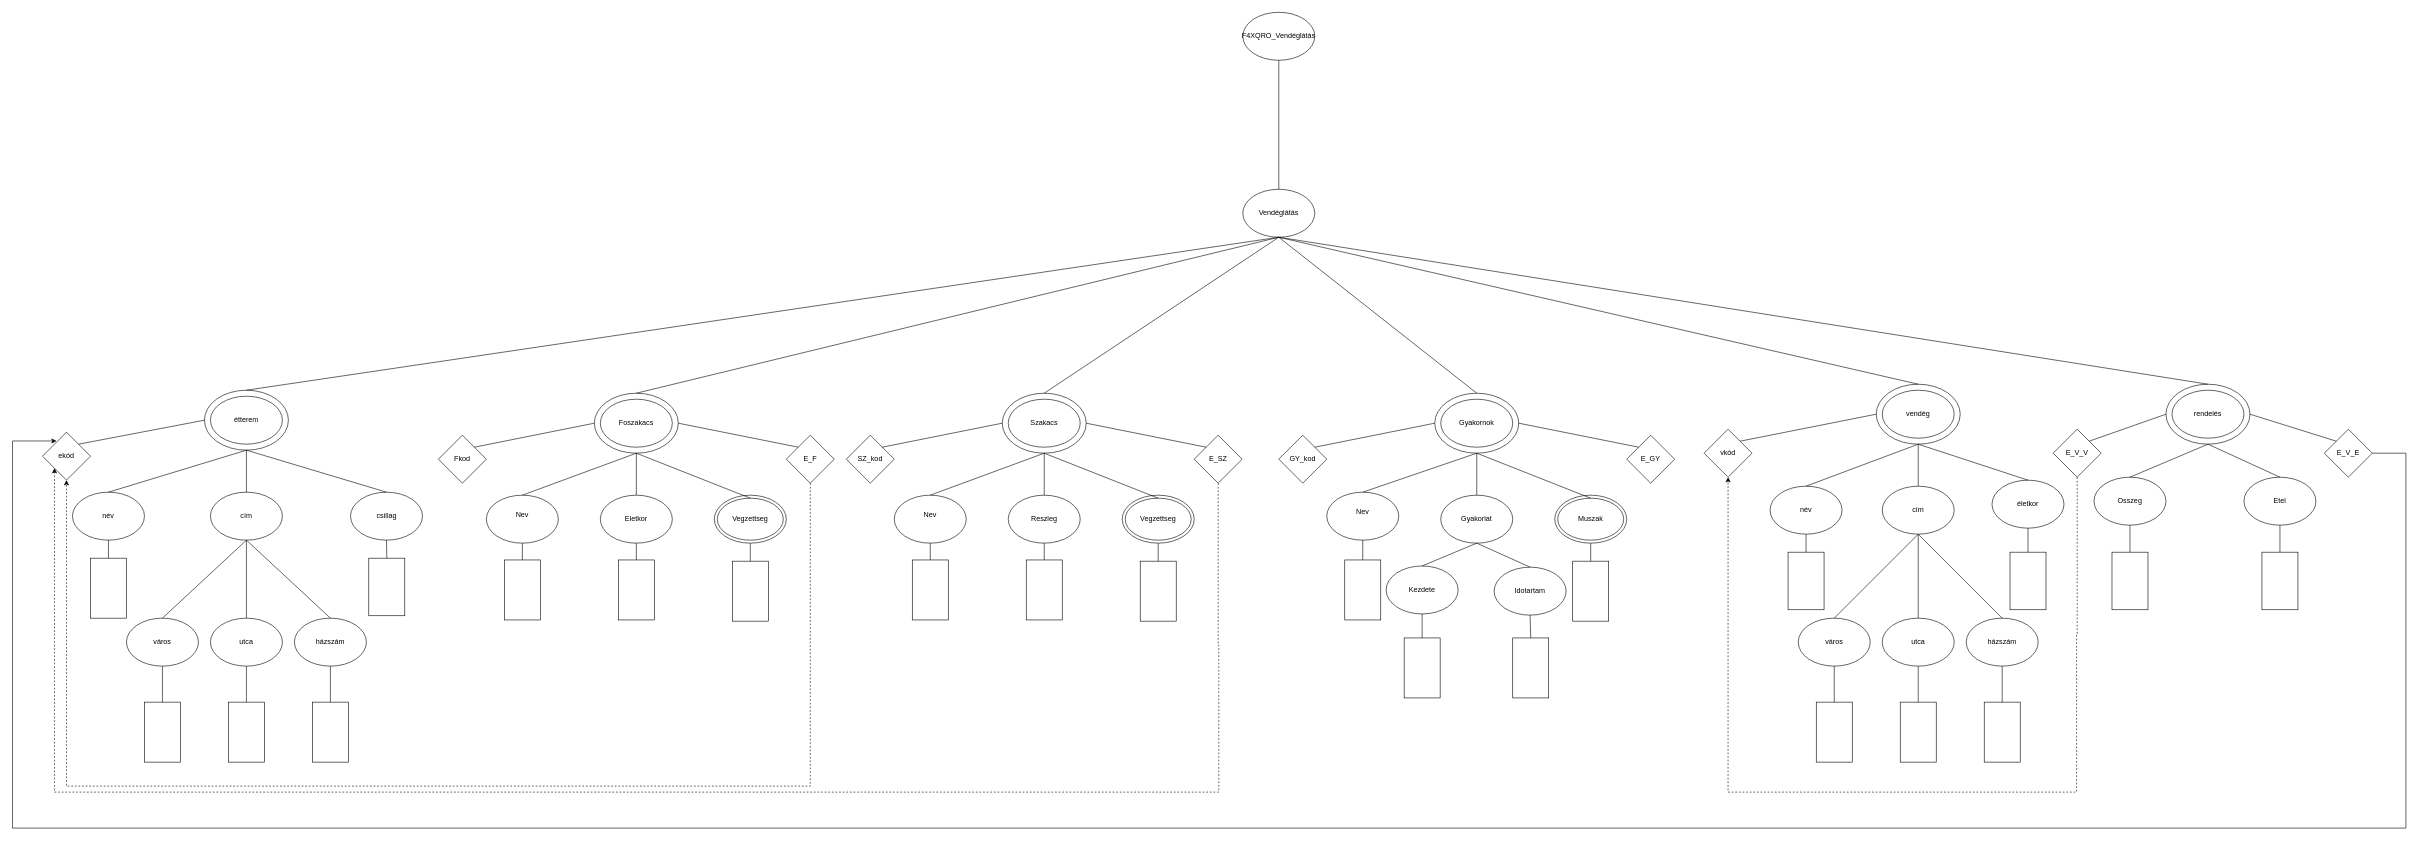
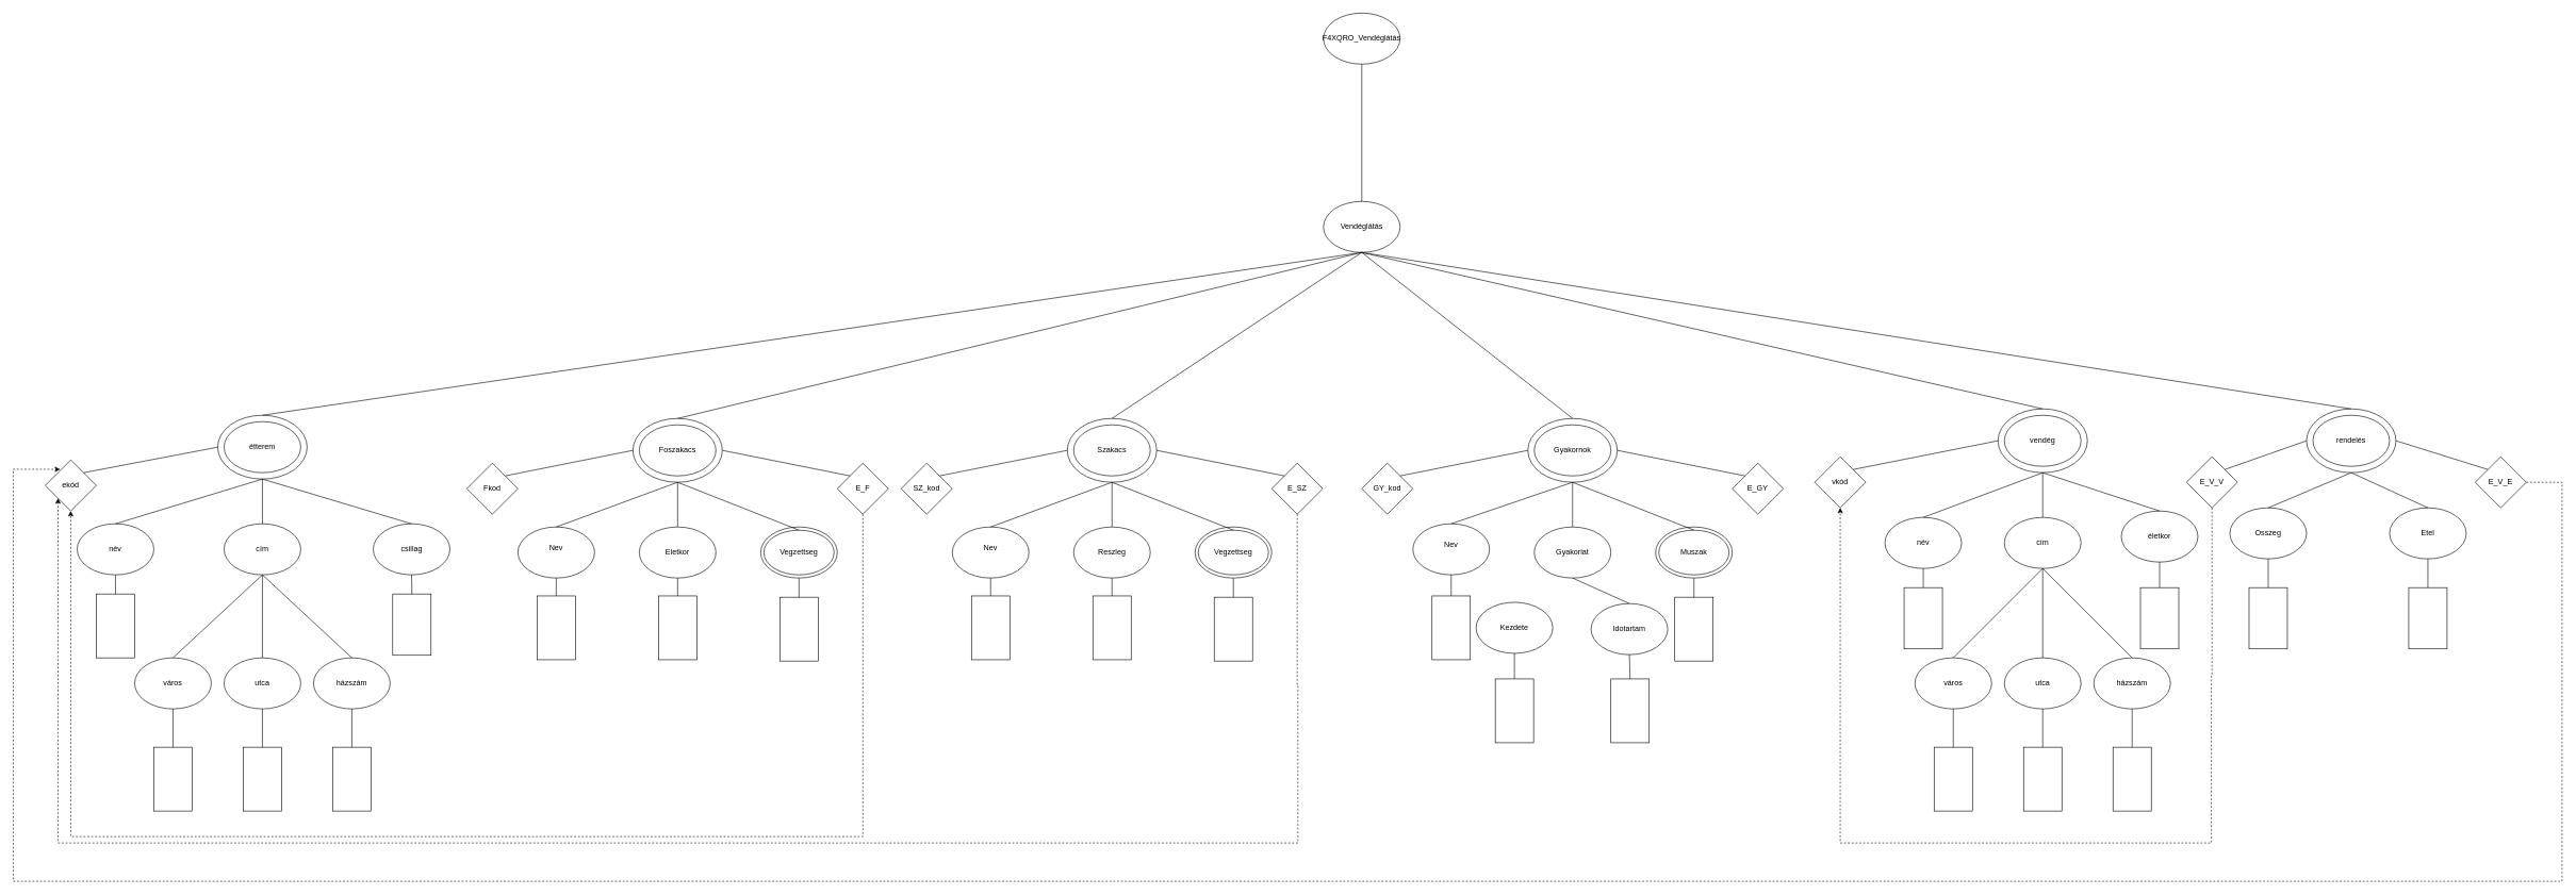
- <mxCell id="141" value="" style="endArrow=none;html=1;rounded=0;entryX=0.5;entryY=1;entryDx=0;entryDy=0;exitX=0.5;exitY=0;exitDx=0;exitDy=0;" edge="1" parent="1" source="139" target="122"><mxGeometry width="50" height="50" relative="1" as="geometry"><mxPoint x="2200" y="880" as="sourcePoint" /><mxPoint x="2250" y="830" as="targetPoint" /></mxGeometry></mxCell>
- <mxCell id="93" style="edgeStyle=orthogonalEdgeStyle;rounded=0;orthogonalLoop=1;jettySize=auto;html=1;dashed=0;entryX=0.293;entryY=0.183;entryDx=0;entryDy=0;entryPerimeter=0;" edge="1" parent="1" source="94" target="53"><mxGeometry relative="1" as="geometry"><mxPoint x="20" y="720" as="targetPoint" /><Array as="points"><mxPoint x="4010" y="755" /><mxPoint x="4010" y="1380" /><mxPoint x="20" y="1380" /><mxPoint x="20" y="735" /></Array></mxGeometry></mxCell>
+ <mxCell id="93" style="edgeStyle=orthogonalEdgeStyle;rounded=0;orthogonalLoop=1;jettySize=auto;html=1;dashed=1;entryX=0.293;entryY=0.183;entryDx=0;entryDy=0;entryPerimeter=0;" edge="1" parent="1" source="94" target="53"><mxGeometry relative="1" as="geometry"><mxPoint x="20" y="720" as="targetPoint" /><Array as="points"><mxPoint x="4010" y="755" /><mxPoint x="4010" y="1380" /><mxPoint x="20" y="1380" /><mxPoint x="20" y="735" /></Array></mxGeometry></mxCell>
